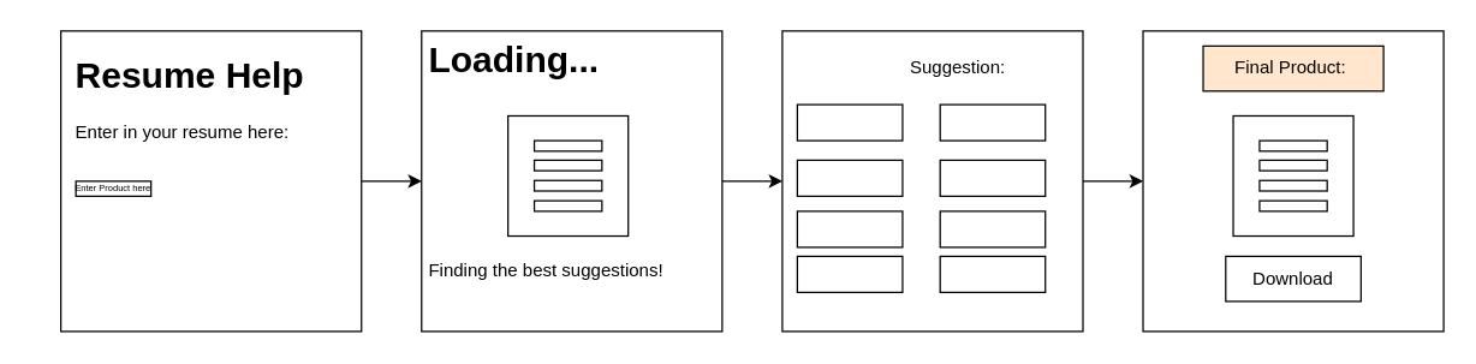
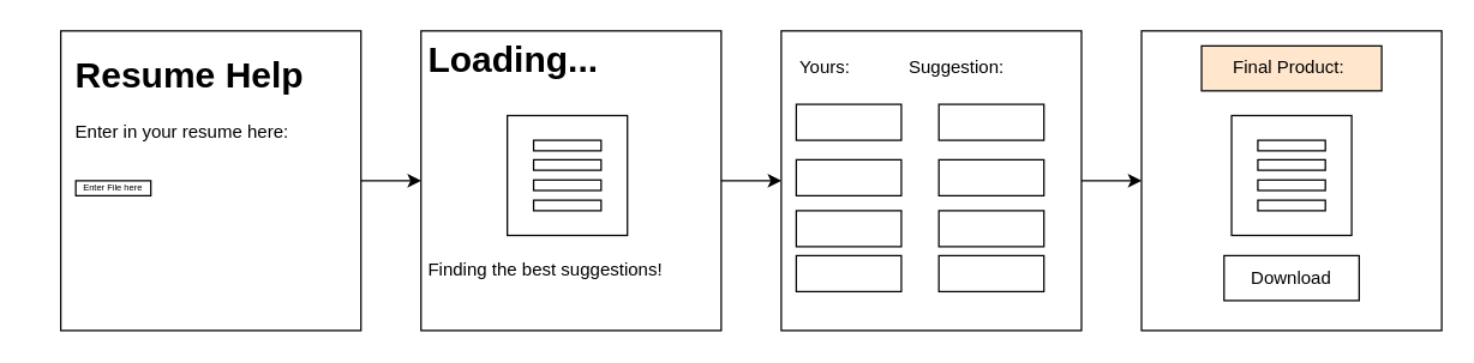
+ <mxCell id="18" value="Yours:&amp;nbsp;" style="text;html=1;strokeColor=none;fillColor=none;align=center;verticalAlign=middle;whiteSpace=wrap;rounded=0;" vertex="1" parent="1"><mxGeometry x="521" y="30" width="60" height="30" as="geometry" /></mxCell>
- <mxCell id="7" value="&lt;font style=&quot;font-size: 6px;&quot;&gt;Enter Product here&lt;/font&gt;" style="text;html=1;strokeColor=none;fillColor=none;align=center;verticalAlign=middle;whiteSpace=wrap;rounded=0;" vertex="1" parent="1"><mxGeometry x="20" y="113" width="110" height="20" as="geometry" /></mxCell>
+ <mxCell id="7" value="&lt;font style=&quot;font-size: 6px;&quot;&gt;Enter File here&lt;/font&gt;" style="text;html=1;strokeColor=none;fillColor=none;align=center;verticalAlign=middle;whiteSpace=wrap;rounded=0;" vertex="1" parent="1"><mxGeometry x="20" y="113" width="110" height="20" as="geometry" /></mxCell>
